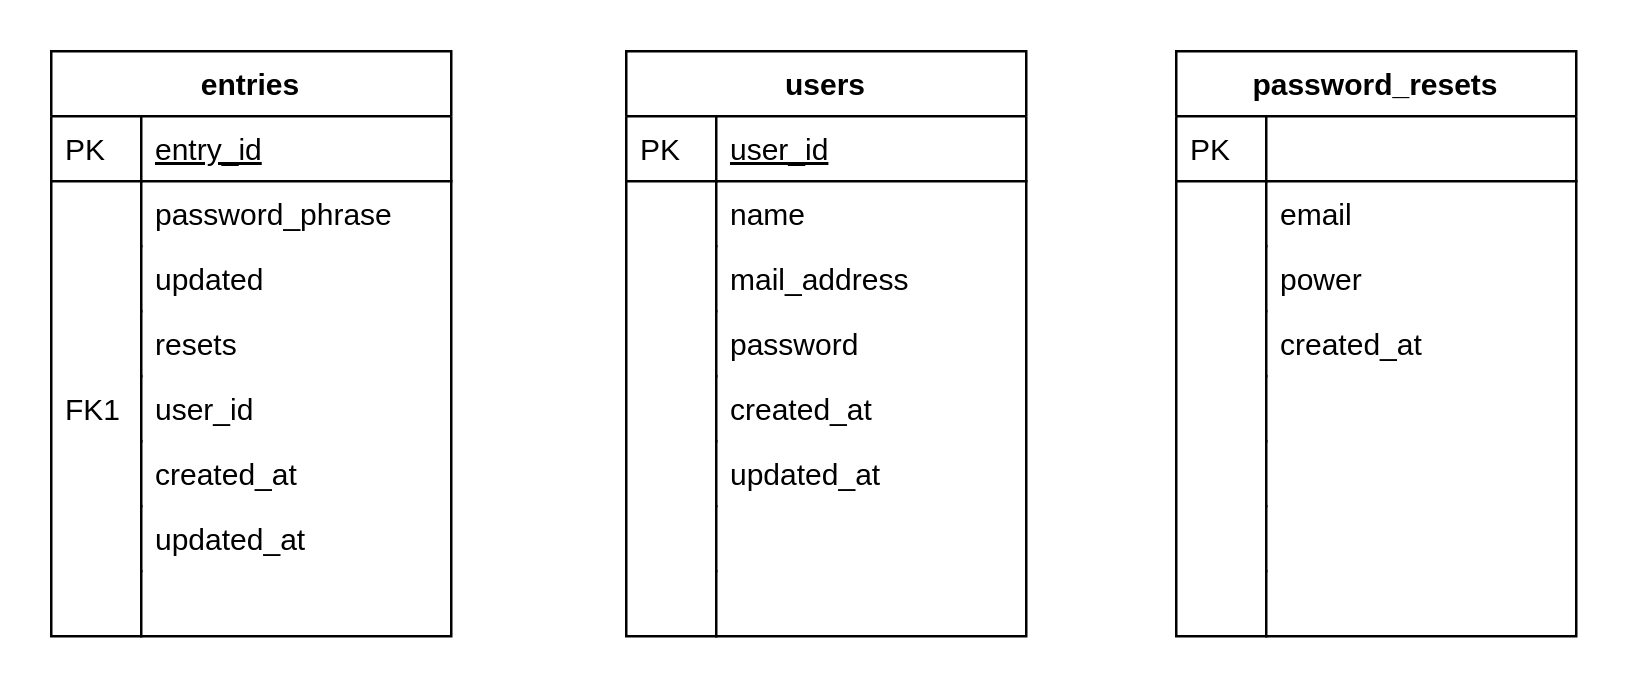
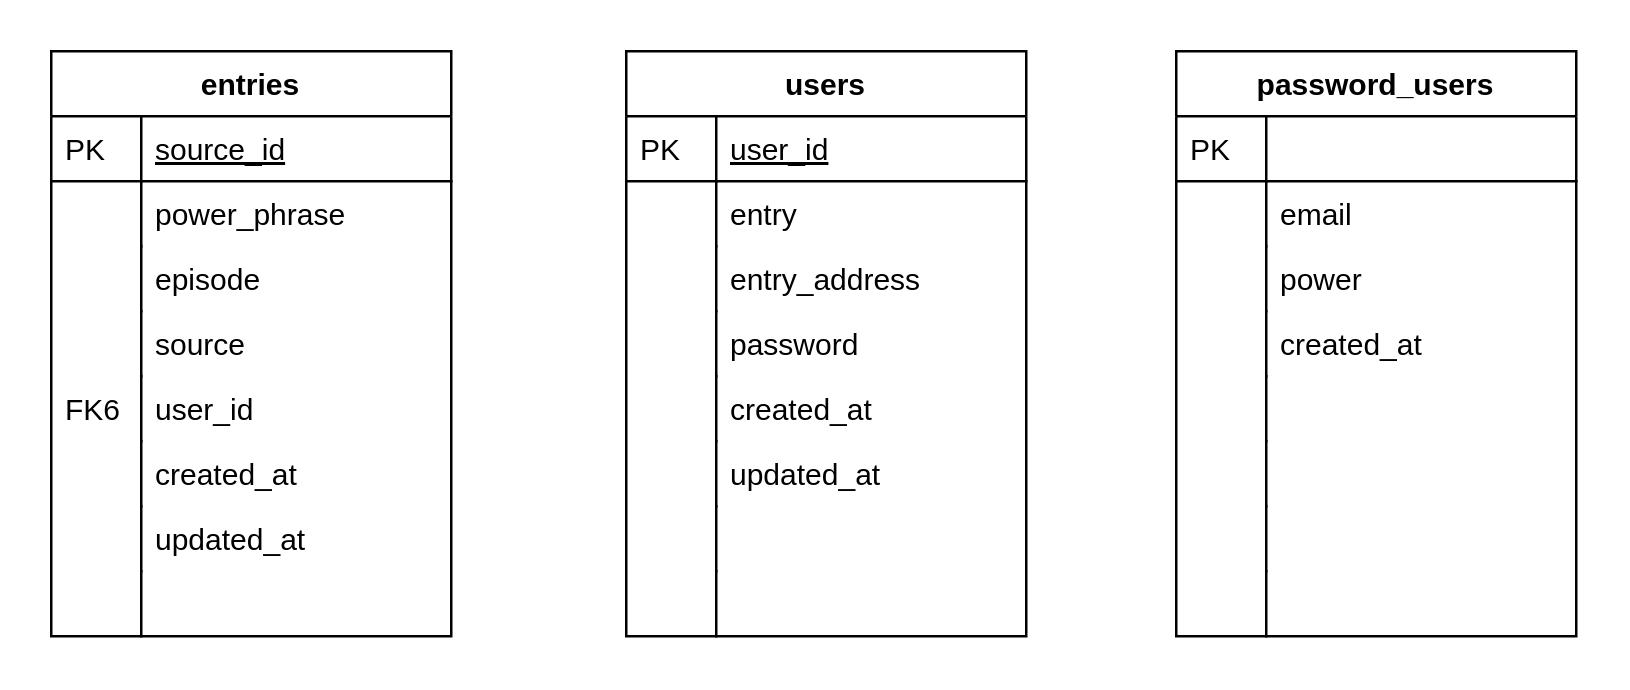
- <mxCell id="36" value="password_resets" style="swimlane;fontStyle=1;childLayout=stackLayout;horizontal=1;startSize=26;horizontalStack=0;resizeParent=1;resizeLast=0;collapsible=1;marginBottom=0;rounded=0;shadow=0;strokeWidth=1;" parent="1" vertex="1"><mxGeometry x="470" y="20" width="160" height="234" as="geometry"><mxRectangle x="20" y="80" width="160" height="26" as="alternateBounds" /></mxGeometry></mxCell>
+ <mxCell id="36" value="password_users" style="swimlane;fontStyle=1;childLayout=stackLayout;horizontal=1;startSize=26;horizontalStack=0;resizeParent=1;resizeLast=0;collapsible=1;marginBottom=0;rounded=0;shadow=0;strokeWidth=1;" parent="1" vertex="1"><mxGeometry x="470" y="20" width="160" height="234" as="geometry"><mxRectangle x="20" y="80" width="160" height="26" as="alternateBounds" /></mxGeometry></mxCell>
- <mxCell id="3" value="entry_id" style="shape=partialRectangle;top=0;left=0;right=0;bottom=1;align=left;verticalAlign=top;fillColor=none;spacingLeft=40;spacingRight=4;overflow=hidden;rotatable=0;points=[[0,0.5],[1,0.5]];portConstraint=eastwest;dropTarget=0;rounded=0;shadow=0;strokeWidth=1;fontStyle=4" parent="2" vertex="1"><mxGeometry y="26" width="160" height="26" as="geometry" /></mxCell>
+ <mxCell id="3" value="source_id" style="shape=partialRectangle;top=0;left=0;right=0;bottom=1;align=left;verticalAlign=top;fillColor=none;spacingLeft=40;spacingRight=4;overflow=hidden;rotatable=0;points=[[0,0.5],[1,0.5]];portConstraint=eastwest;dropTarget=0;rounded=0;shadow=0;strokeWidth=1;fontStyle=4" parent="2" vertex="1"><mxGeometry y="26" width="160" height="26" as="geometry" /></mxCell>
- <mxCell id="5" value="password_phrase" style="shape=partialRectangle;top=0;left=0;right=0;bottom=0;align=left;verticalAlign=top;fillColor=none;spacingLeft=40;spacingRight=4;overflow=hidden;rotatable=0;points=[[0,0.5],[1,0.5]];portConstraint=eastwest;dropTarget=0;rounded=0;shadow=0;strokeWidth=1;" parent="2" vertex="1"><mxGeometry y="52" width="160" height="26" as="geometry" /></mxCell>
+ <mxCell id="5" value="power_phrase" style="shape=partialRectangle;top=0;left=0;right=0;bottom=0;align=left;verticalAlign=top;fillColor=none;spacingLeft=40;spacingRight=4;overflow=hidden;rotatable=0;points=[[0,0.5],[1,0.5]];portConstraint=eastwest;dropTarget=0;rounded=0;shadow=0;strokeWidth=1;" parent="2" vertex="1"><mxGeometry y="52" width="160" height="26" as="geometry" /></mxCell>
- <mxCell id="22" value="name" style="shape=partialRectangle;top=0;left=0;right=0;bottom=0;align=left;verticalAlign=top;fillColor=none;spacingLeft=40;spacingRight=4;overflow=hidden;rotatable=0;points=[[0,0.5],[1,0.5]];portConstraint=eastwest;dropTarget=0;rounded=0;shadow=0;strokeWidth=1;" parent="19" vertex="1"><mxGeometry y="52" width="160" height="26" as="geometry" /></mxCell>
+ <mxCell id="22" value="entry" style="shape=partialRectangle;top=0;left=0;right=0;bottom=0;align=left;verticalAlign=top;fillColor=none;spacingLeft=40;spacingRight=4;overflow=hidden;rotatable=0;points=[[0,0.5],[1,0.5]];portConstraint=eastwest;dropTarget=0;rounded=0;shadow=0;strokeWidth=1;" parent="19" vertex="1"><mxGeometry y="52" width="160" height="26" as="geometry" /></mxCell>
- <mxCell id="7" value="updated" style="shape=partialRectangle;top=0;left=0;right=0;bottom=0;align=left;verticalAlign=top;fillColor=none;spacingLeft=40;spacingRight=4;overflow=hidden;rotatable=0;points=[[0,0.5],[1,0.5]];portConstraint=eastwest;dropTarget=0;rounded=0;shadow=0;strokeWidth=1;" parent="2" vertex="1"><mxGeometry y="78" width="160" height="26" as="geometry" /></mxCell>
+ <mxCell id="7" value="episode" style="shape=partialRectangle;top=0;left=0;right=0;bottom=0;align=left;verticalAlign=top;fillColor=none;spacingLeft=40;spacingRight=4;overflow=hidden;rotatable=0;points=[[0,0.5],[1,0.5]];portConstraint=eastwest;dropTarget=0;rounded=0;shadow=0;strokeWidth=1;" parent="2" vertex="1"><mxGeometry y="78" width="160" height="26" as="geometry" /></mxCell>
- <mxCell id="24" value="mail_address" style="shape=partialRectangle;top=0;left=0;right=0;bottom=0;align=left;verticalAlign=top;fillColor=none;spacingLeft=40;spacingRight=4;overflow=hidden;rotatable=0;points=[[0,0.5],[1,0.5]];portConstraint=eastwest;dropTarget=0;rounded=0;shadow=0;strokeWidth=1;" parent="19" vertex="1"><mxGeometry y="78" width="160" height="26" as="geometry" /></mxCell>
+ <mxCell id="24" value="entry_address" style="shape=partialRectangle;top=0;left=0;right=0;bottom=0;align=left;verticalAlign=top;fillColor=none;spacingLeft=40;spacingRight=4;overflow=hidden;rotatable=0;points=[[0,0.5],[1,0.5]];portConstraint=eastwest;dropTarget=0;rounded=0;shadow=0;strokeWidth=1;" parent="19" vertex="1"><mxGeometry y="78" width="160" height="26" as="geometry" /></mxCell>
- <mxCell id="9" value="resets" style="shape=partialRectangle;top=0;left=0;right=0;bottom=0;align=left;verticalAlign=top;fillColor=none;spacingLeft=40;spacingRight=4;overflow=hidden;rotatable=0;points=[[0,0.5],[1,0.5]];portConstraint=eastwest;dropTarget=0;rounded=0;shadow=0;strokeWidth=1;" parent="2" vertex="1"><mxGeometry y="104" width="160" height="26" as="geometry" /></mxCell>
+ <mxCell id="9" value="source" style="shape=partialRectangle;top=0;left=0;right=0;bottom=0;align=left;verticalAlign=top;fillColor=none;spacingLeft=40;spacingRight=4;overflow=hidden;rotatable=0;points=[[0,0.5],[1,0.5]];portConstraint=eastwest;dropTarget=0;rounded=0;shadow=0;strokeWidth=1;" parent="2" vertex="1"><mxGeometry y="104" width="160" height="26" as="geometry" /></mxCell>
- <mxCell id="12" value="FK1" style="shape=partialRectangle;top=0;left=0;bottom=0;fillColor=none;align=left;verticalAlign=top;spacingLeft=4;spacingRight=4;overflow=hidden;rotatable=0;points=[];portConstraint=eastwest;part=1;" parent="11" vertex="1" connectable="0"><mxGeometry width="36" height="26" as="geometry" /></mxCell>
+ <mxCell id="12" value="FK6" style="shape=partialRectangle;top=0;left=0;bottom=0;fillColor=none;align=left;verticalAlign=top;spacingLeft=4;spacingRight=4;overflow=hidden;rotatable=0;points=[];portConstraint=eastwest;part=1;" parent="11" vertex="1" connectable="0"><mxGeometry width="36" height="26" as="geometry" /></mxCell>
